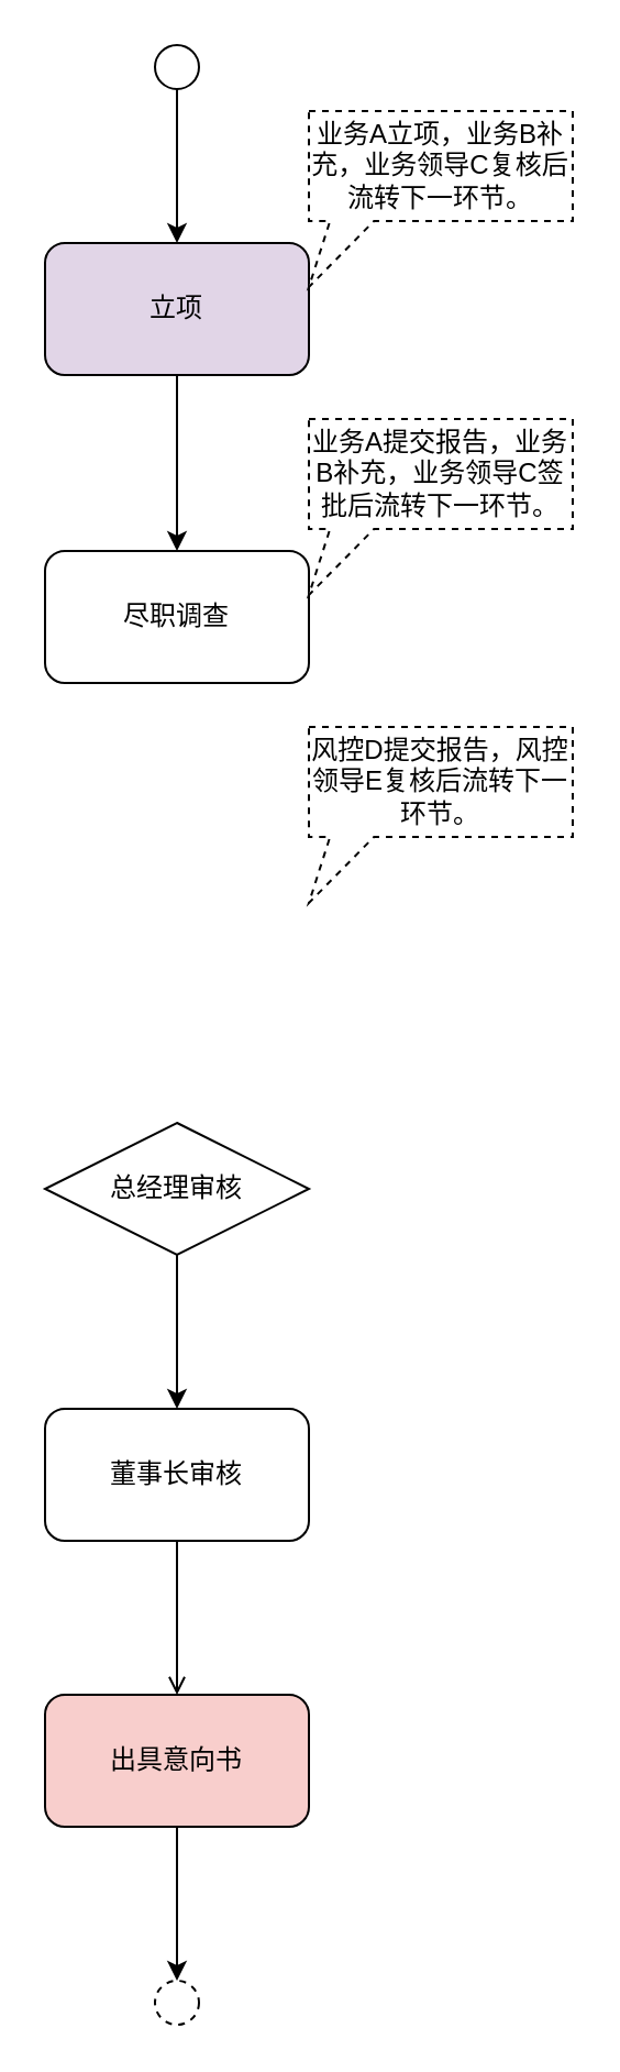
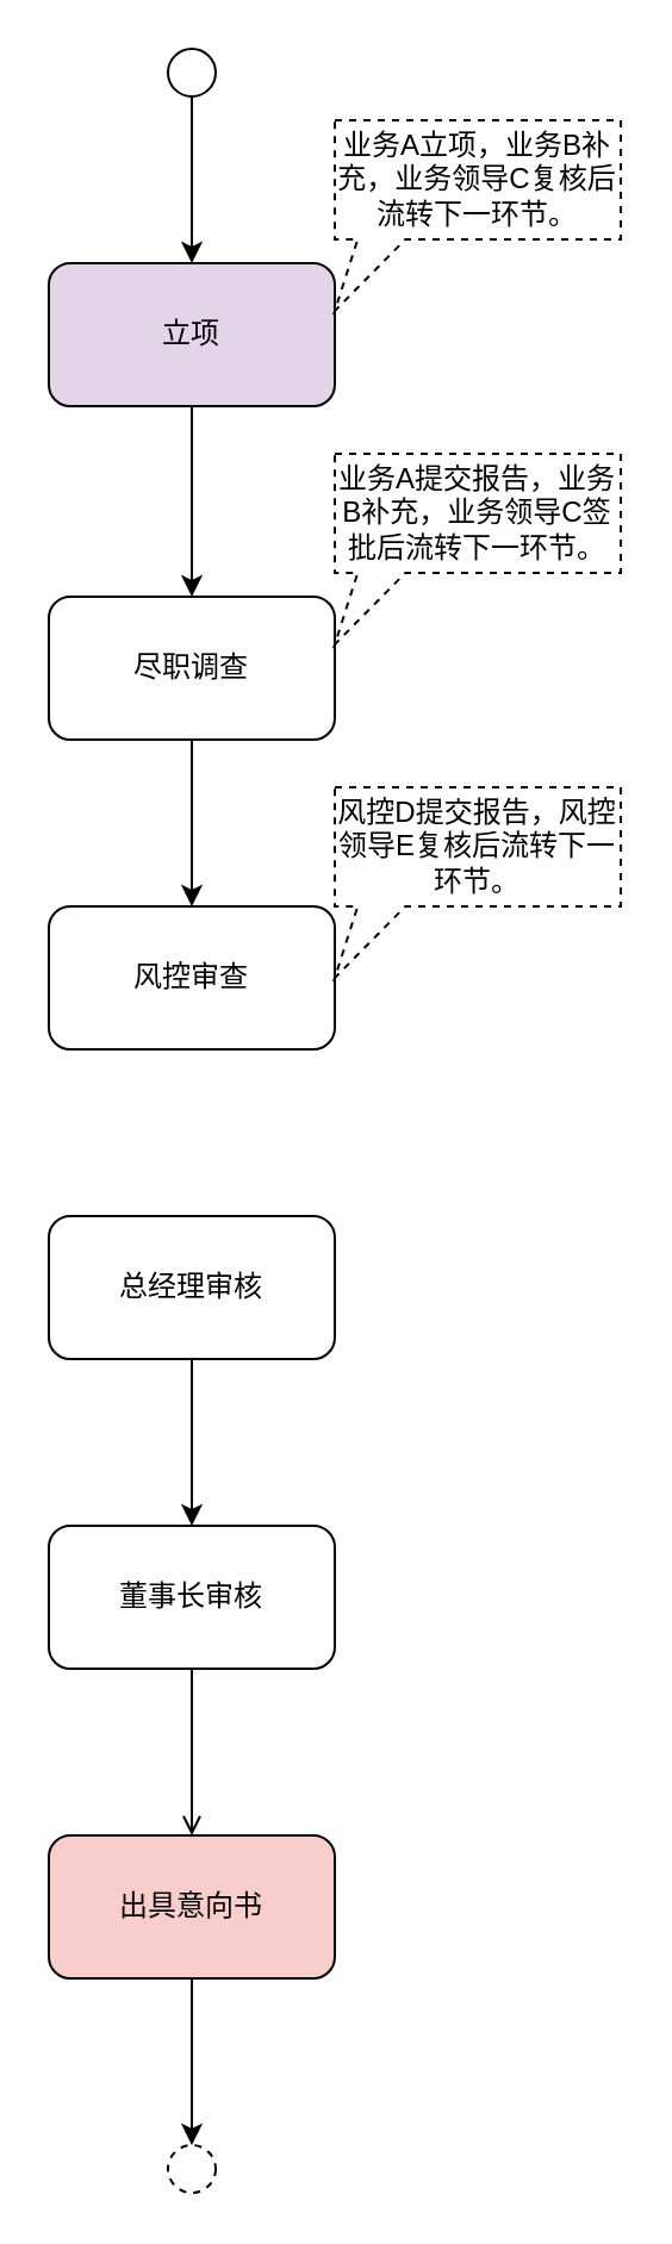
+ <mxCell id="7" value="" style="edgeStyle=orthogonalEdgeStyle;rounded=0;orthogonalLoop=1;jettySize=auto;html=1;" edge="1" parent="1" source="8" target="10"><mxGeometry relative="1" as="geometry" /></mxCell>
+ <mxCell id="10" value="风控审查" style="rounded=1;whiteSpace=wrap;html=1;" vertex="1" parent="1"><mxGeometry x="20" y="380" width="120" height="60" as="geometry" /></mxCell>
- <mxCell id="13" value="总经理审核" style="rhombus;whiteSpace=wrap;html=1;" vertex="1" parent="1"><mxGeometry x="20" y="510" width="120" height="60" as="geometry" /></mxCell>
+ <mxCell id="13" value="总经理审核" style="rounded=1;whiteSpace=wrap;html=1;" vertex="1" parent="1"><mxGeometry x="20" y="510" width="120" height="60" as="geometry" /></mxCell>
